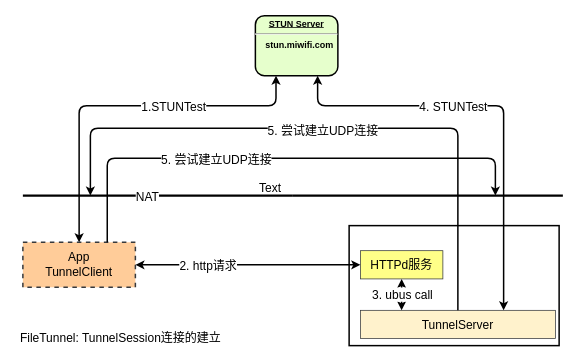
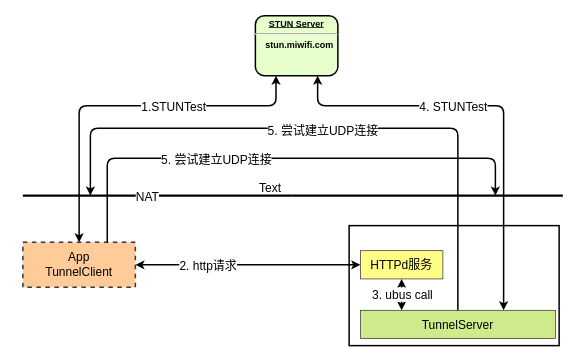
- <mxCell id="6" value="TunnelServer" style="whiteSpace=wrap;align=center;verticalAlign=middle;fontStyle=0;strokeWidth=1;fillColor=#fff2cc;fontSize=16;strokeColor=#36393d;" vertex="1" parent="4"><mxGeometry x="20" y="112.94" width="260" height="37.65" as="geometry" /></mxCell>
+ <mxCell id="6" value="TunnelServer" style="whiteSpace=wrap;align=center;verticalAlign=middle;fontStyle=0;strokeWidth=1;fillColor=#cdeb8b;fontSize=16;strokeColor=#36393d;" vertex="1" parent="4"><mxGeometry x="20" y="112.94" width="260" height="37.65" as="geometry" /></mxCell>
- <mxCell id="23" value="FileTunnel: TunnelSession连接的建立" style="text;html=1;align=center;verticalAlign=middle;resizable=0;points=[];autosize=1;fontSize=16;" vertex="1" parent="1"><mxGeometry x="20" y="440" width="280" height="20" as="geometry" /></mxCell>
